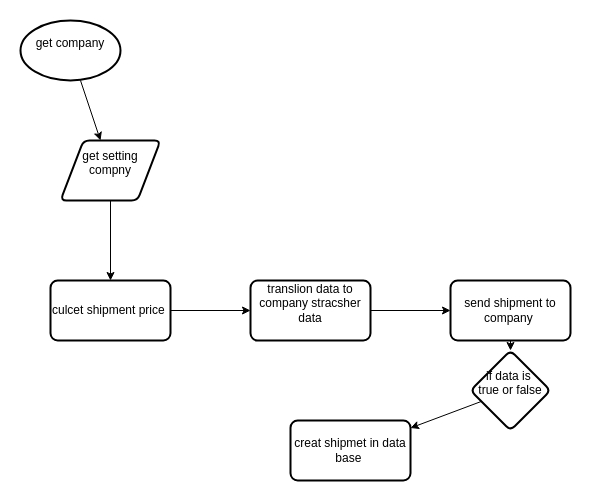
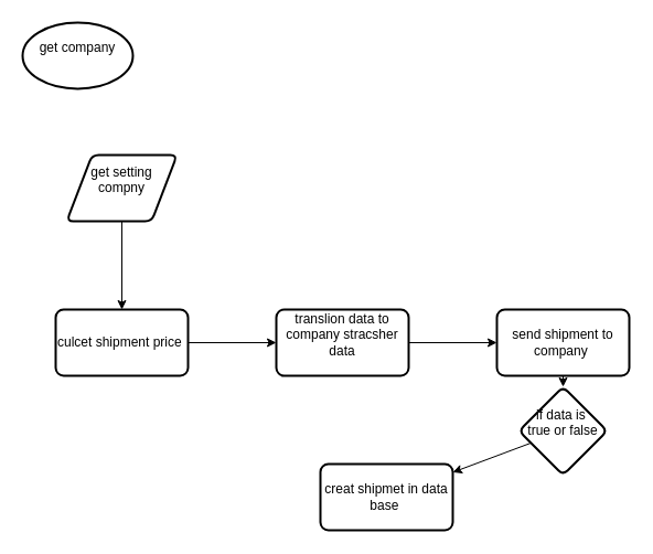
- <mxCell id="2" value="" style="edgeStyle=none;html=1;" edge="1" parent="1" source="3" target="5"><mxGeometry relative="1" as="geometry" /></mxCell>
